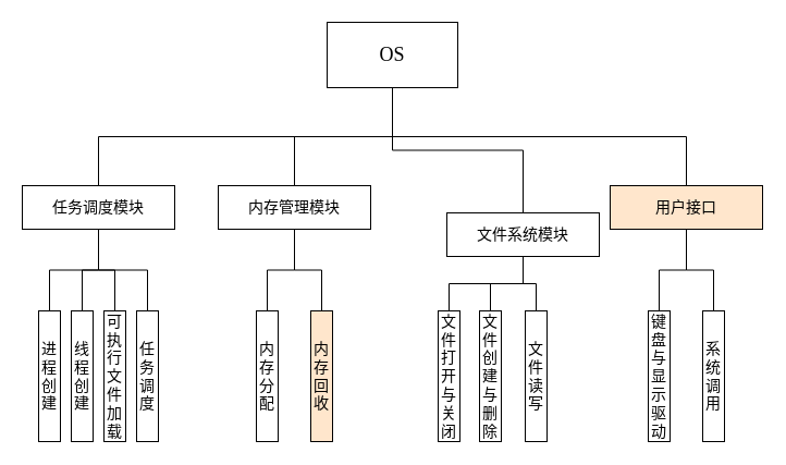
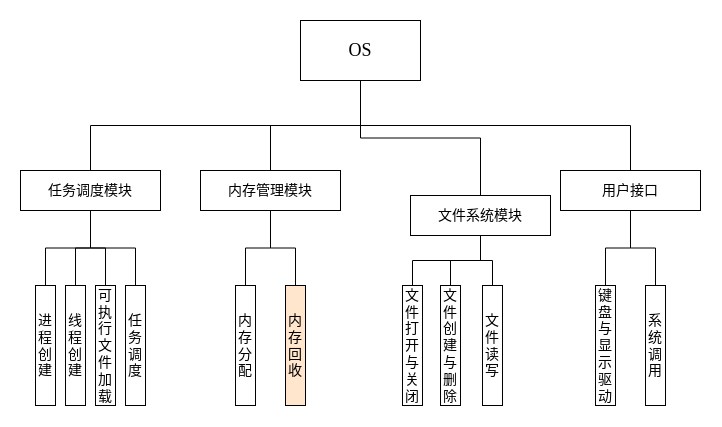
- <mxCell id="21" value="&lt;font style=&quot;font-size: 14px;&quot;&gt;用户接口&lt;/font&gt;" style="rounded=0;whiteSpace=wrap;html=1;flipV=0;flipH=0;fillColor=#ffe6cc;" vertex="1" parent="1"><mxGeometry x="560" y="170" width="140" height="40" as="geometry" /></mxCell>
+ <mxCell id="21" value="&lt;font style=&quot;font-size: 14px;&quot;&gt;用户接口&lt;/font&gt;" style="rounded=0;whiteSpace=wrap;html=1;flipV=0;flipH=0;" vertex="1" parent="1"><mxGeometry x="560" y="170" width="140" height="40" as="geometry" /></mxCell>
